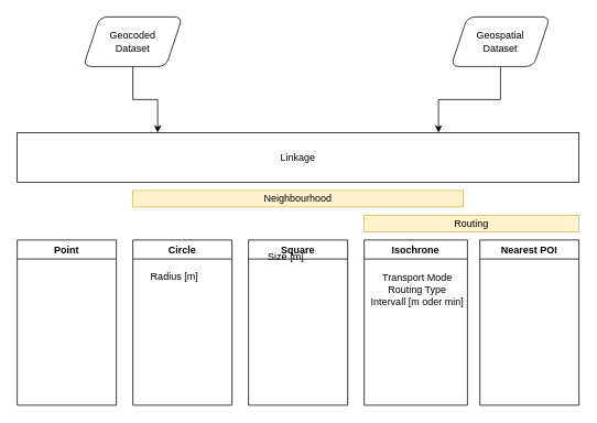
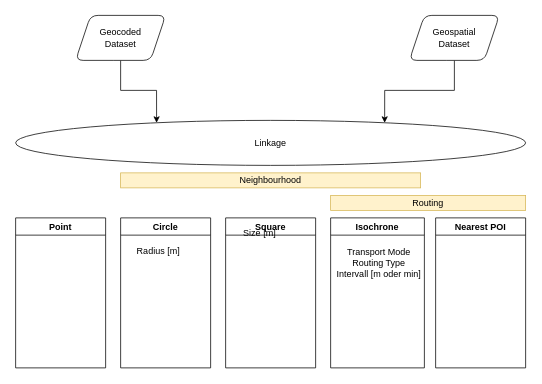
- <mxCell id="6" value="Linkage" style="rounded=0;whiteSpace=wrap;html=1;" vertex="1" parent="1"><mxGeometry x="20" y="160" width="680" height="60" as="geometry" /></mxCell>
+ <mxCell id="6" value="Linkage" style="ellipse;whiteSpace=wrap;html=1;" vertex="1" parent="1"><mxGeometry x="20" y="160" width="680" height="60" as="geometry" /></mxCell>
